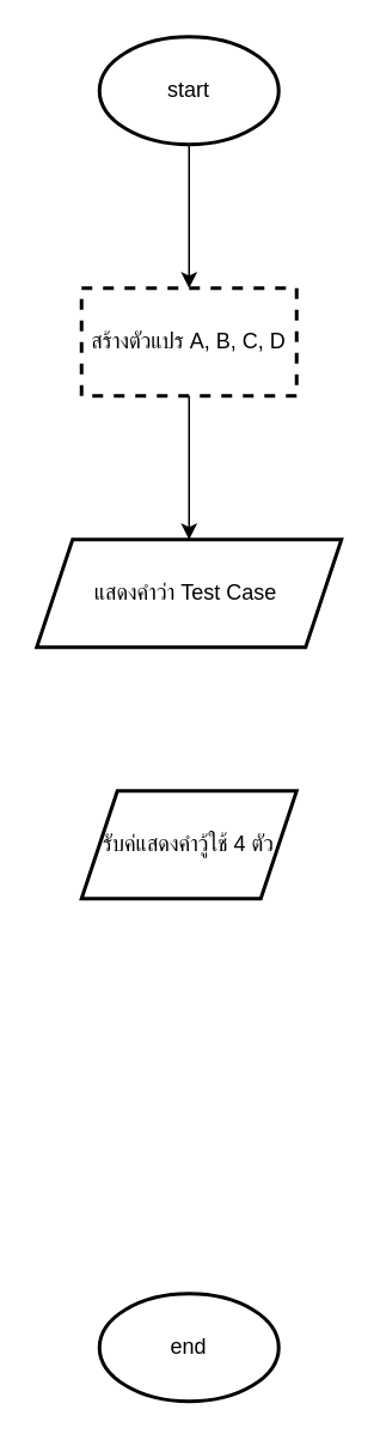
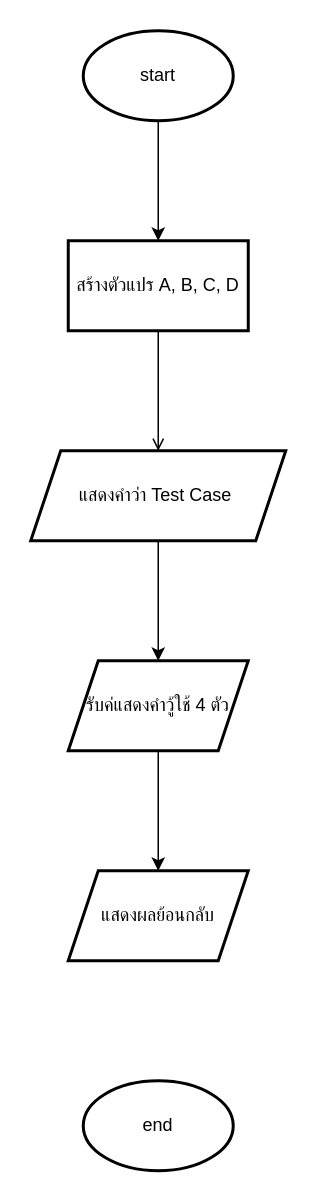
- <mxCell id="5" value="สร้างตัวแปร A, B, C, D" style="whiteSpace=wrap;html=1;strokeWidth=2;dashed=1;" vertex="1" parent="1"><mxGeometry x="45" y="160" width="120" height="60" as="geometry" /></mxCell>
+ <mxCell id="5" value="สร้างตัวแปร A, B, C, D" style="whiteSpace=wrap;html=1;strokeWidth=2;" vertex="1" parent="1"><mxGeometry x="45" y="160" width="120" height="60" as="geometry" /></mxCell>
- <mxCell id="4" value="" style="edgeStyle=orthogonalEdgeStyle;rounded=0;orthogonalLoop=1;jettySize=auto;html=1;" edge="1" parent="1" source="5" target="7"><mxGeometry relative="1" as="geometry" /></mxCell>
+ <mxCell id="4" value="" style="edgeStyle=orthogonalEdgeStyle;rounded=0;orthogonalLoop=1;jettySize=auto;html=1;endArrow=open;" edge="1" parent="1" source="5" target="7"><mxGeometry relative="1" as="geometry" /></mxCell>
+ <mxCell id="6" value="" style="edgeStyle=orthogonalEdgeStyle;rounded=0;orthogonalLoop=1;jettySize=auto;html=1;" edge="1" parent="1" source="7" target="9"><mxGeometry relative="1" as="geometry" /></mxCell>
+ <mxCell id="8" value="" style="edgeStyle=orthogonalEdgeStyle;rounded=0;orthogonalLoop=1;jettySize=auto;html=1;" edge="1" parent="1" source="9" target="10"><mxGeometry relative="1" as="geometry" /></mxCell>
+ <mxCell id="10" value="แสดงผลย้อนกลับ" style="shape=parallelogram;perimeter=parallelogramPerimeter;whiteSpace=wrap;html=1;fixedSize=1;strokeWidth=2;" vertex="1" parent="1"><mxGeometry x="45" y="580" width="120" height="60" as="geometry" /></mxCell>
